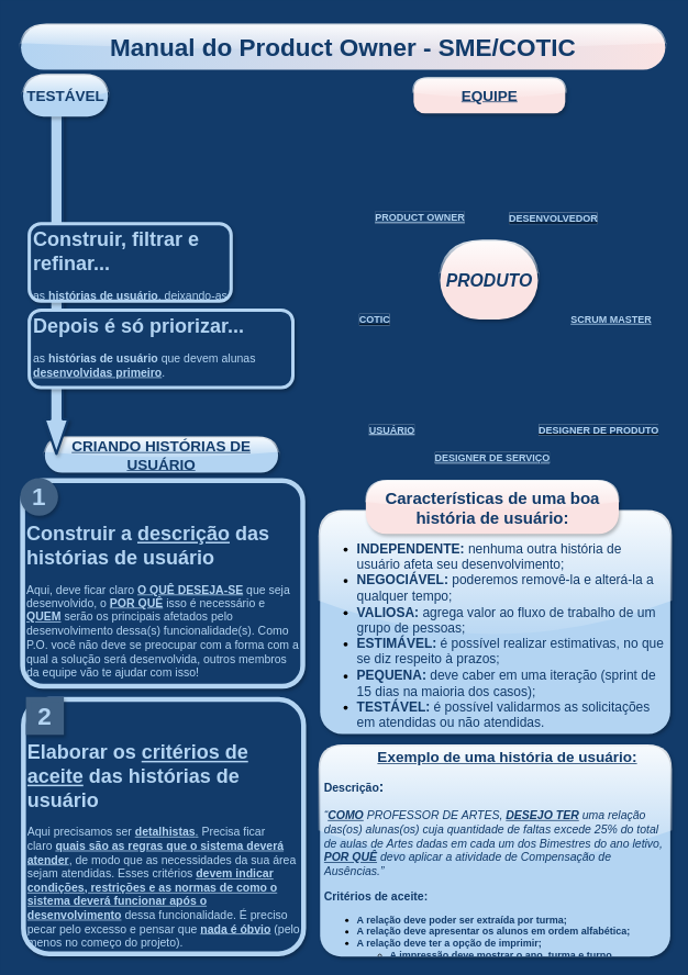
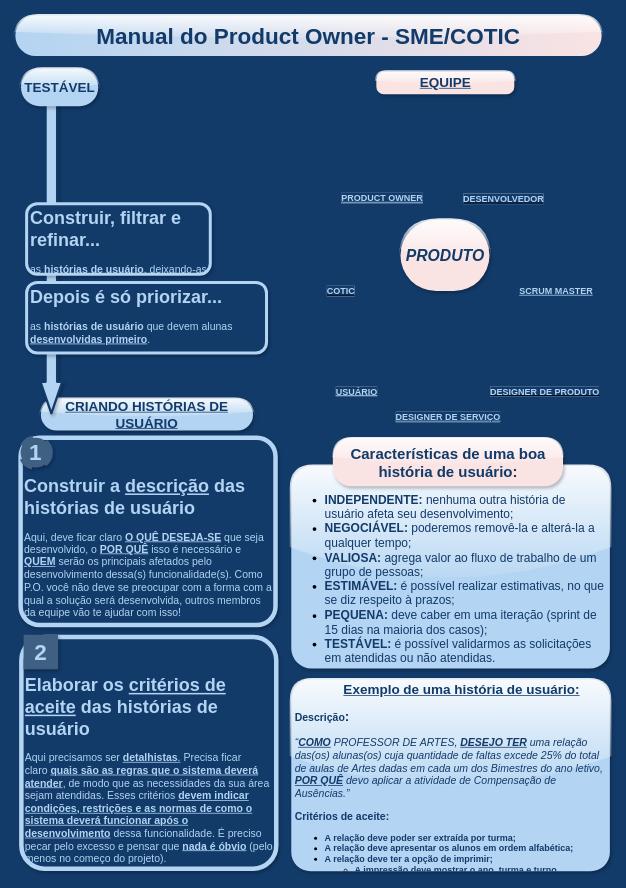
- <mxCell id="3" value="&lt;font style=&quot;font-size: 30px&quot; color=&quot;#123b6a&quot;&gt;&lt;b&gt;Manual do Product Owner - SME/COTIC&lt;/b&gt;&lt;/font&gt;" style="text;html=1;align=center;verticalAlign=middle;whiteSpace=wrap;rounded=1;fillColor=#FAE3E3;strokeColor=none;strokeWidth=4;glass=1;arcSize=50;gradientColor=#B3D4F2;gradientDirection=west;" parent="1" vertex="1"><mxGeometry x="25" y="30" width="782" height="54" as="geometry" /></mxCell>
+ <mxCell id="3" value="&lt;font style=&quot;font-size: 30px&quot; color=&quot;#123b6a&quot;&gt;&lt;b&gt;Manual do Product Owner - SME/COTIC&lt;/b&gt;&lt;/font&gt;" style="text;html=1;align=center;verticalAlign=middle;whiteSpace=wrap;rounded=1;fillColor=#FAE3E3;strokeColor=none;strokeWidth=4;glass=1;arcSize=50;gradientColor=#B3D4F2;gradientDirection=west;" parent="1" vertex="1"><mxGeometry x="20" y="20" width="782" height="54" as="geometry" /></mxCell>
- <mxCell id="18" value="&lt;font style=&quot;font-size: 18px&quot; color=&quot;#123b6a&quot;&gt;&lt;b&gt;&lt;u&gt;EQUIPE&lt;/u&gt;&lt;/b&gt;&lt;/font&gt;" style="text;html=1;strokeColor=none;fillColor=#FAE3E3;align=center;verticalAlign=middle;whiteSpace=wrap;rounded=1;strokeWidth=4;perimeterSpacing=0;glass=1;shadow=1;comic=0;arcSize=33;" parent="1" vertex="1"><mxGeometry x="501.5" y="95" width="184" height="42" as="geometry" /></mxCell>
+ <mxCell id="18" value="&lt;font style=&quot;font-size: 18px&quot; color=&quot;#123b6a&quot;&gt;&lt;b&gt;&lt;u&gt;EQUIPE&lt;/u&gt;&lt;/b&gt;&lt;/font&gt;" style="text;html=1;strokeColor=none;fillColor=#FAE3E3;align=center;verticalAlign=middle;whiteSpace=wrap;rounded=1;strokeWidth=4;perimeterSpacing=0;glass=1;shadow=1;comic=0;arcSize=33;" parent="1" vertex="1"><mxGeometry x="501.5" y="95" width="184" height="30" as="geometry" /></mxCell>
- <mxCell id="10" value="&lt;b&gt;&lt;font style=&quot;font-size: 30px&quot; color=&quot;#b3d4f2&quot;&gt;1&lt;/font&gt;&lt;/b&gt;" style="ellipse;whiteSpace=wrap;html=1;aspect=fixed;rounded=1;shadow=1;glass=0;comic=0;strokeColor=#3F6083;strokeWidth=6;fillColor=#3F6083;" parent="1" vertex="1"><mxGeometry x="27" y="583" width="40" height="40" as="geometry" /></mxCell>
+ <mxCell id="10" value="&lt;b&gt;&lt;font style=&quot;font-size: 30px&quot; color=&quot;#b3d4f2&quot;&gt;1&lt;/font&gt;&lt;/b&gt;" style="ellipse;whiteSpace=wrap;html=1;aspect=fixed;rounded=1;shadow=1;glass=0;comic=0;strokeColor=#3F6083;strokeWidth=6;fillColor=#3F6083;dashed=1;" parent="1" vertex="1"><mxGeometry x="27" y="583" width="40" height="40" as="geometry" /></mxCell>
